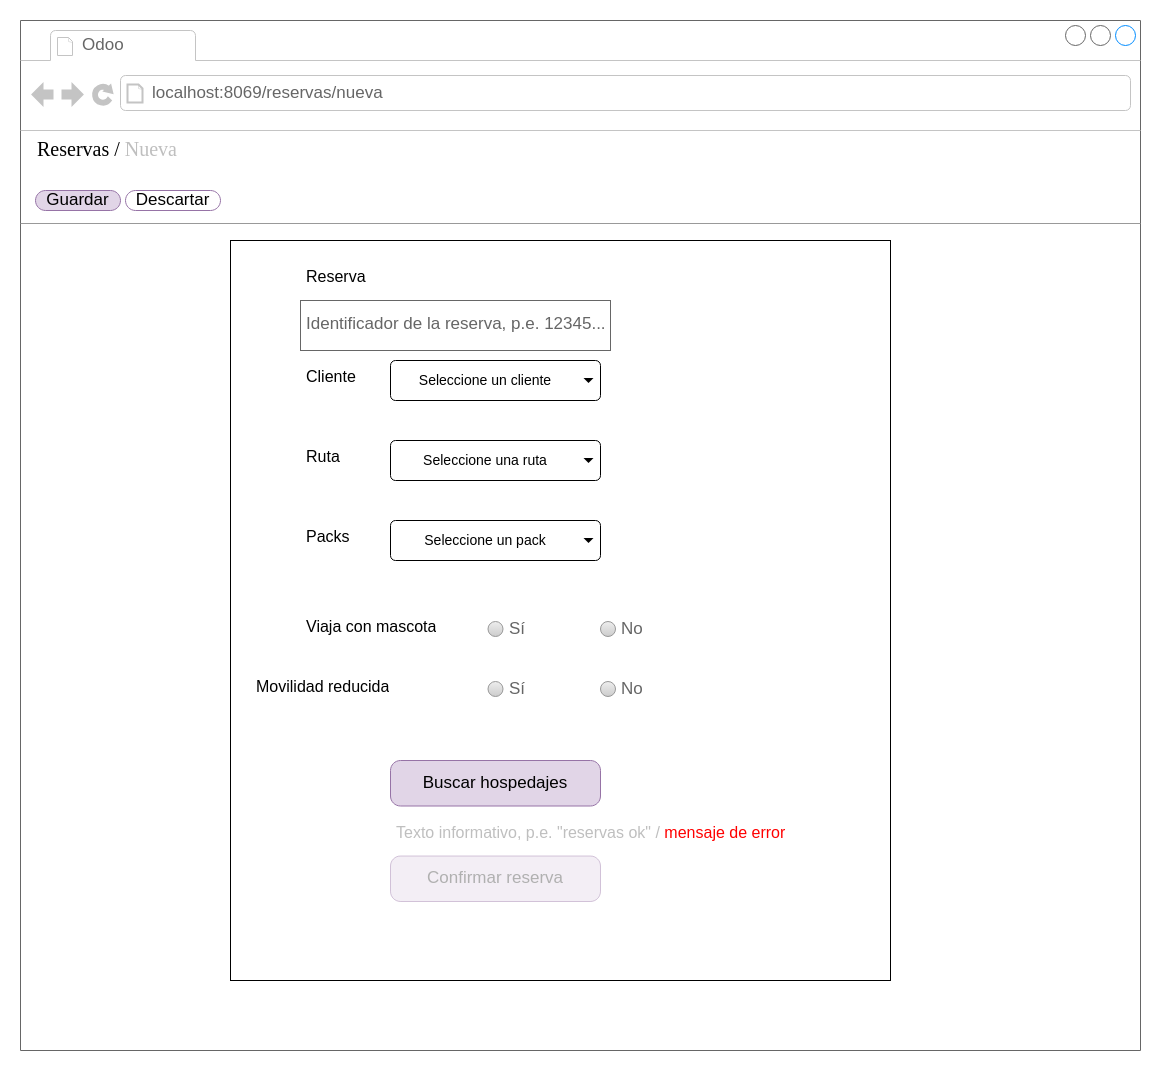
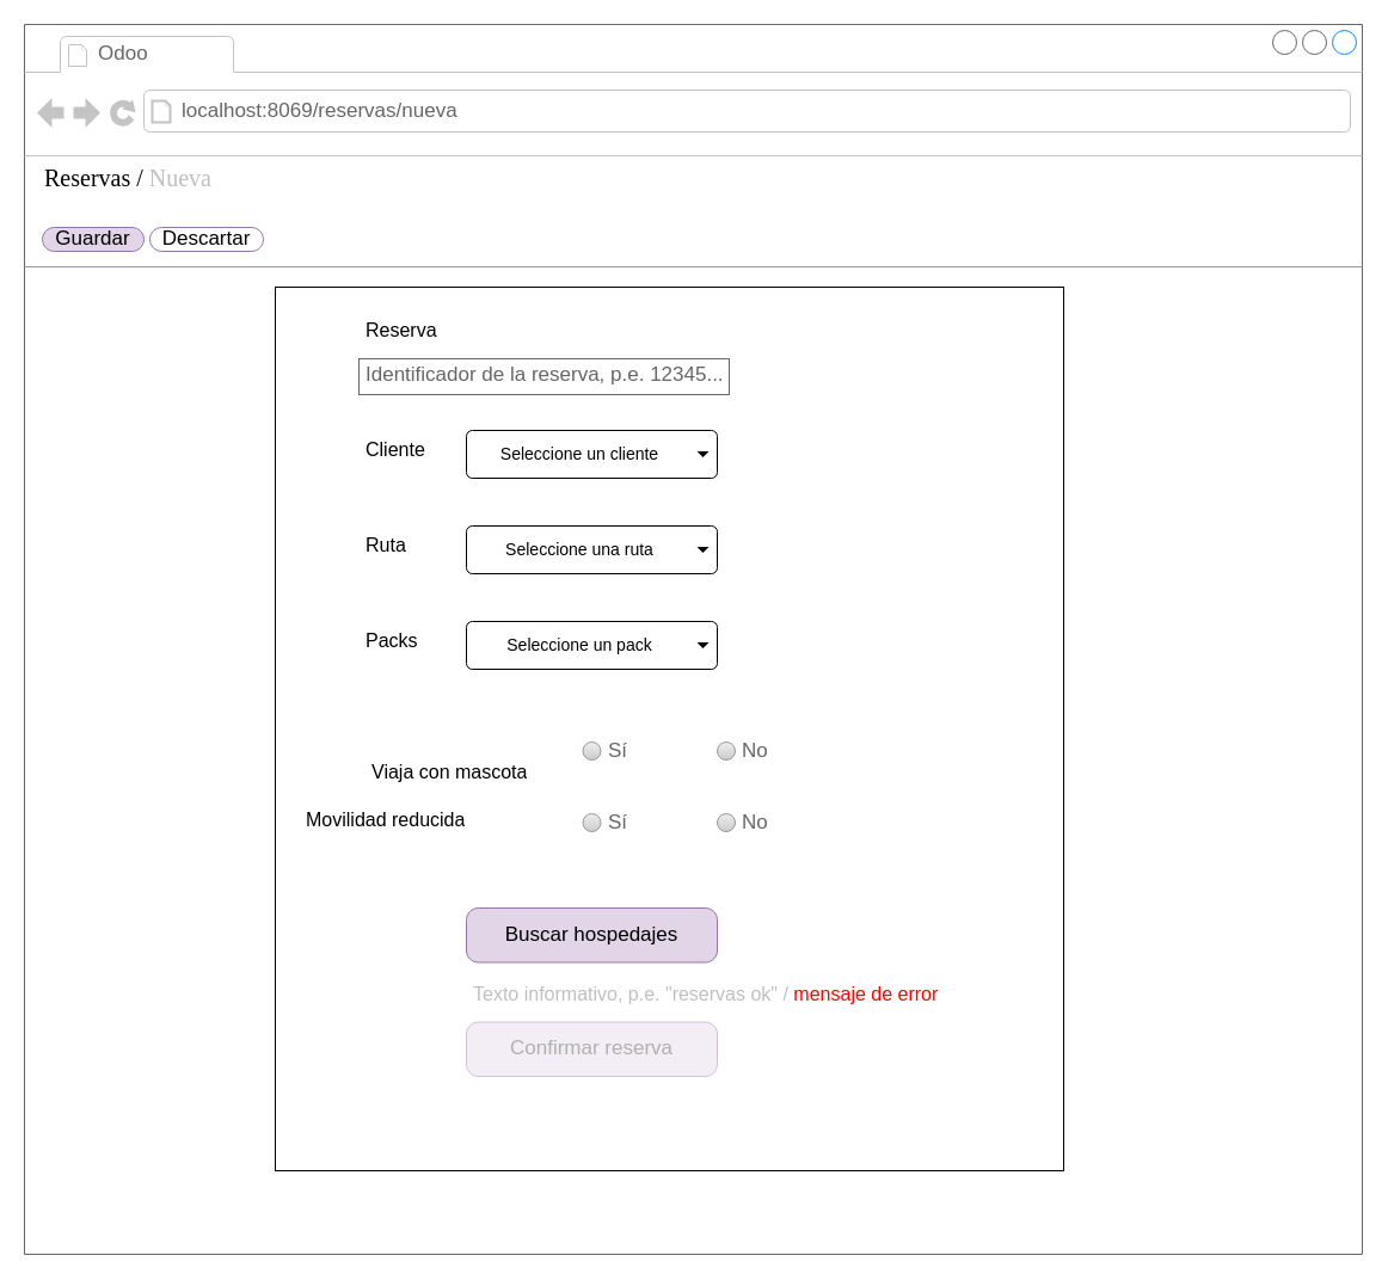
- <mxCell id="11" value="Identificador de la reserva, p.e. 12345..." style="strokeWidth=1;shadow=0;dashed=0;align=center;html=1;shape=mxgraph.mockup.text.textBox;fontColor=#666666;align=left;fontSize=17;spacingLeft=4;spacingTop=-3;whiteSpace=wrap;strokeColor=#666666;mainText=" vertex="1" parent="2"><mxGeometry x="280" y="280" width="310" height="50" as="geometry" /></mxCell>
+ <mxCell id="11" value="Identificador de la reserva, p.e. 12345..." style="strokeWidth=1;shadow=0;dashed=0;align=center;html=1;shape=mxgraph.mockup.text.textBox;fontColor=#666666;align=left;fontSize=17;spacingLeft=4;spacingTop=-3;whiteSpace=wrap;strokeColor=#666666;mainText=" vertex="1" parent="2"><mxGeometry x="280" y="280" width="310" height="30" as="geometry" /></mxCell>
- <mxCell id="24" value="&lt;font style=&quot;font-size: 16px;&quot;&gt;Viaja con mascota&lt;/font&gt;" style="text;strokeColor=none;fillColor=none;align=left;verticalAlign=top;spacingLeft=4;spacingRight=4;overflow=hidden;rotatable=0;points=[[0,0.5],[1,0.5]];portConstraint=eastwest;whiteSpace=wrap;html=1;" vertex="1" parent="2"><mxGeometry x="280" y="590" width="150" height="26" as="geometry" /></mxCell>
+ <mxCell id="24" value="&lt;font style=&quot;font-size: 16px;&quot;&gt;Viaja con mascota&lt;/font&gt;" style="text;strokeColor=none;fillColor=none;align=left;verticalAlign=top;spacingLeft=4;spacingRight=4;overflow=hidden;rotatable=0;points=[[0,0.5],[1,0.5]];portConstraint=eastwest;whiteSpace=wrap;html=1;" vertex="1" parent="2"><mxGeometry x="285" y="610" width="150" height="26" as="geometry" /></mxCell>
